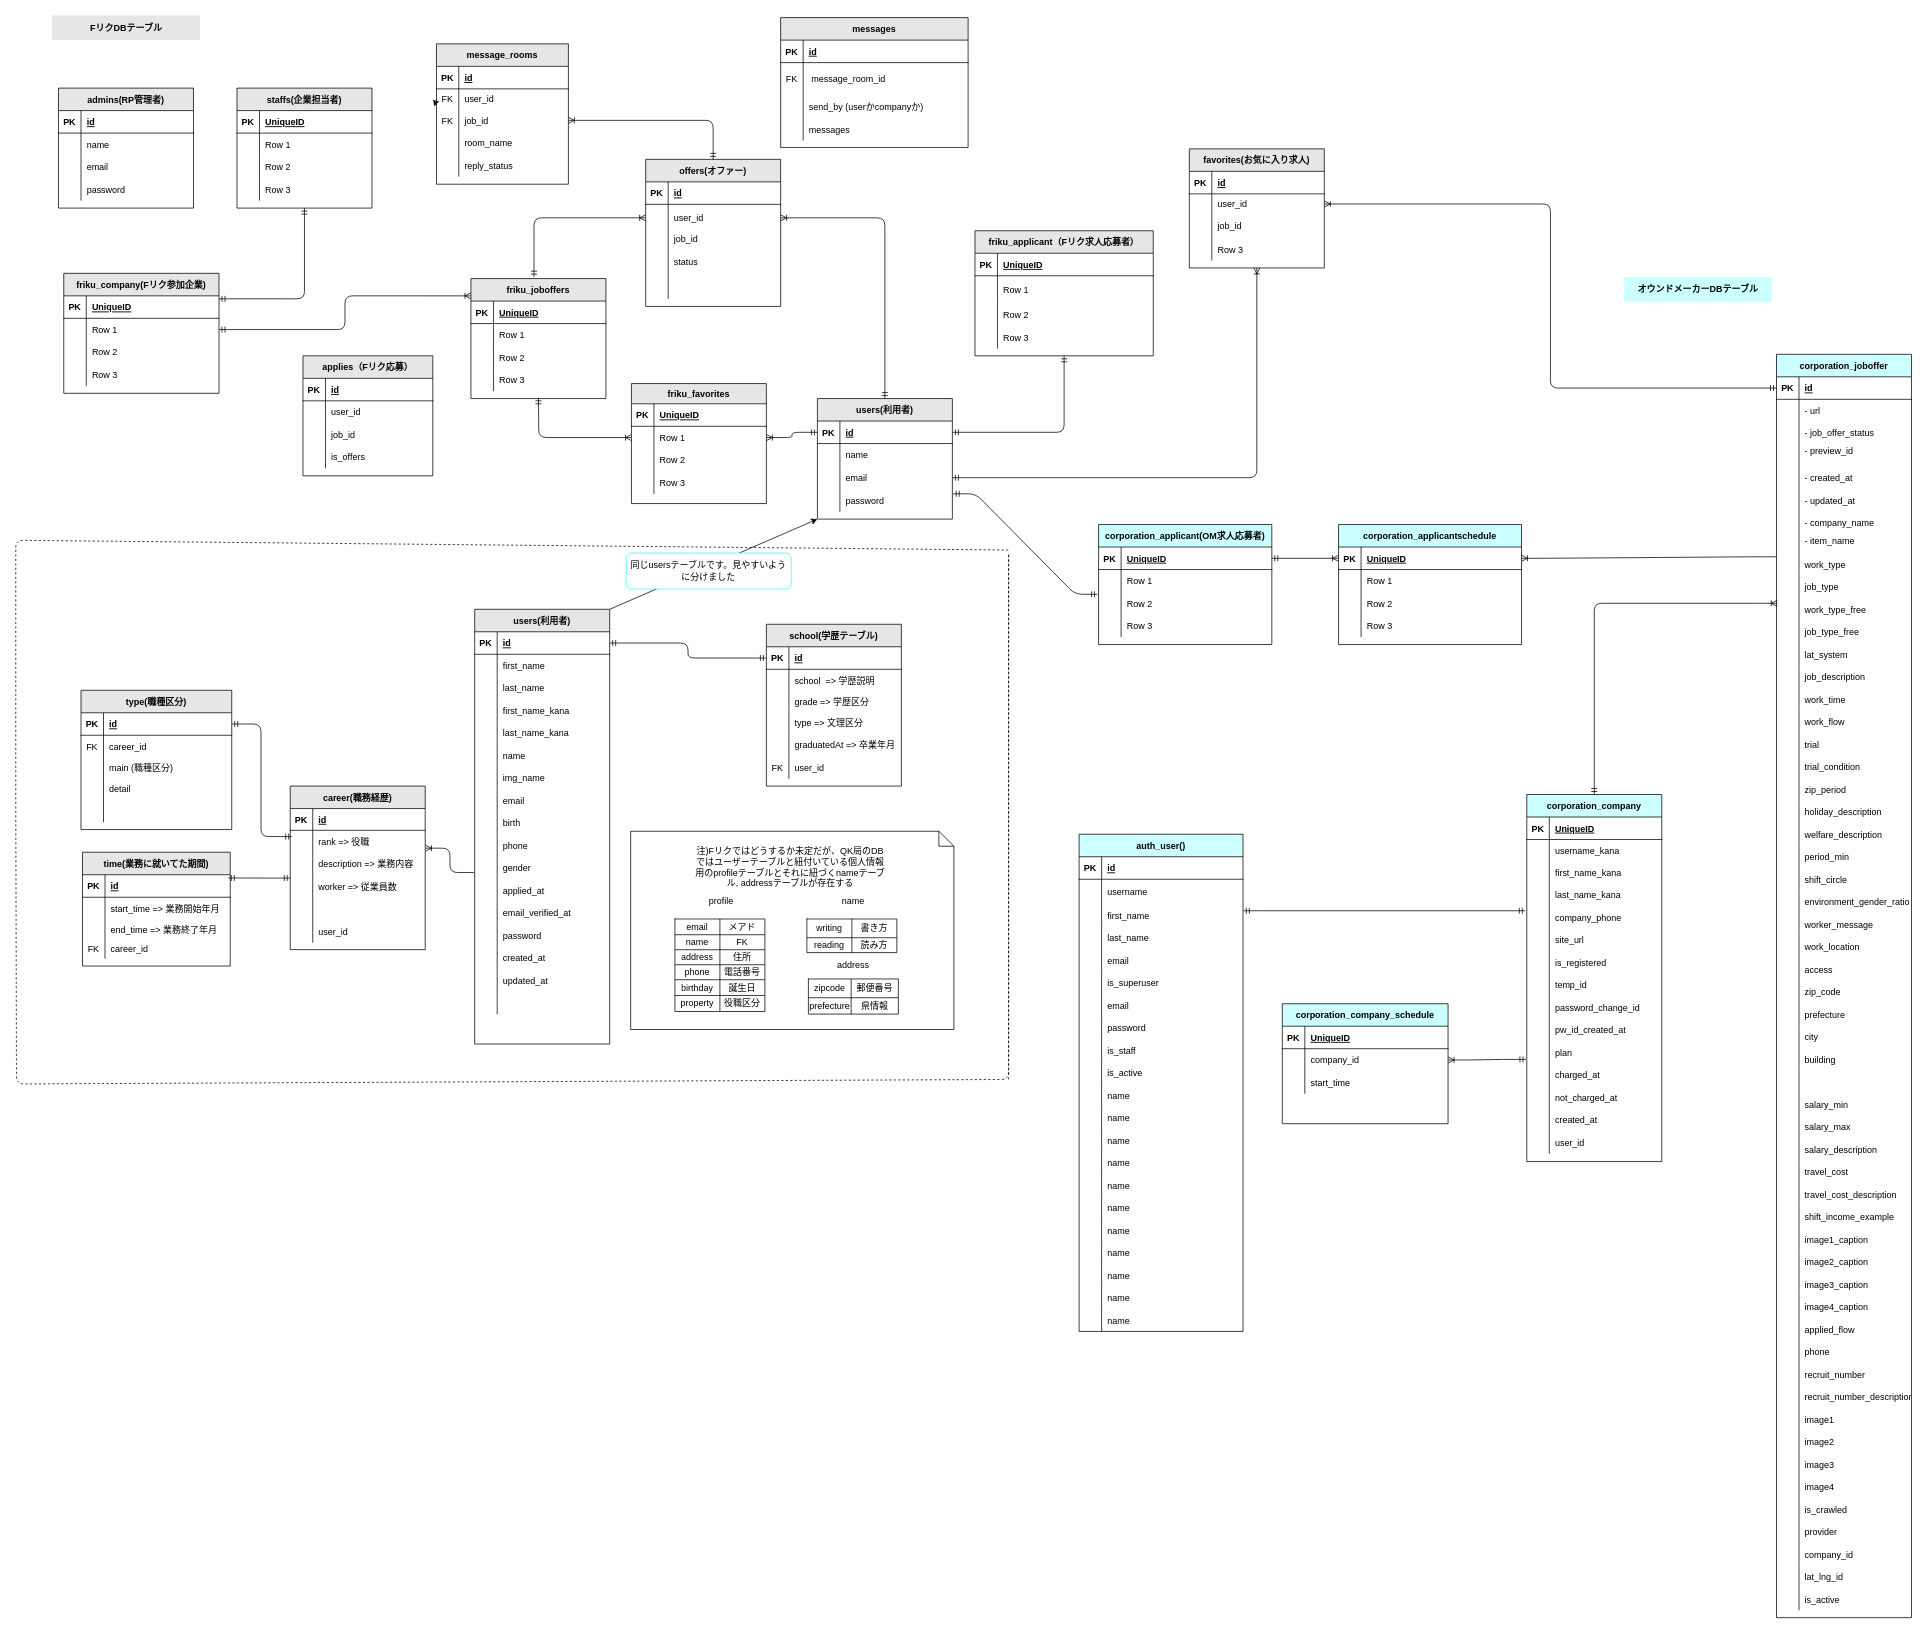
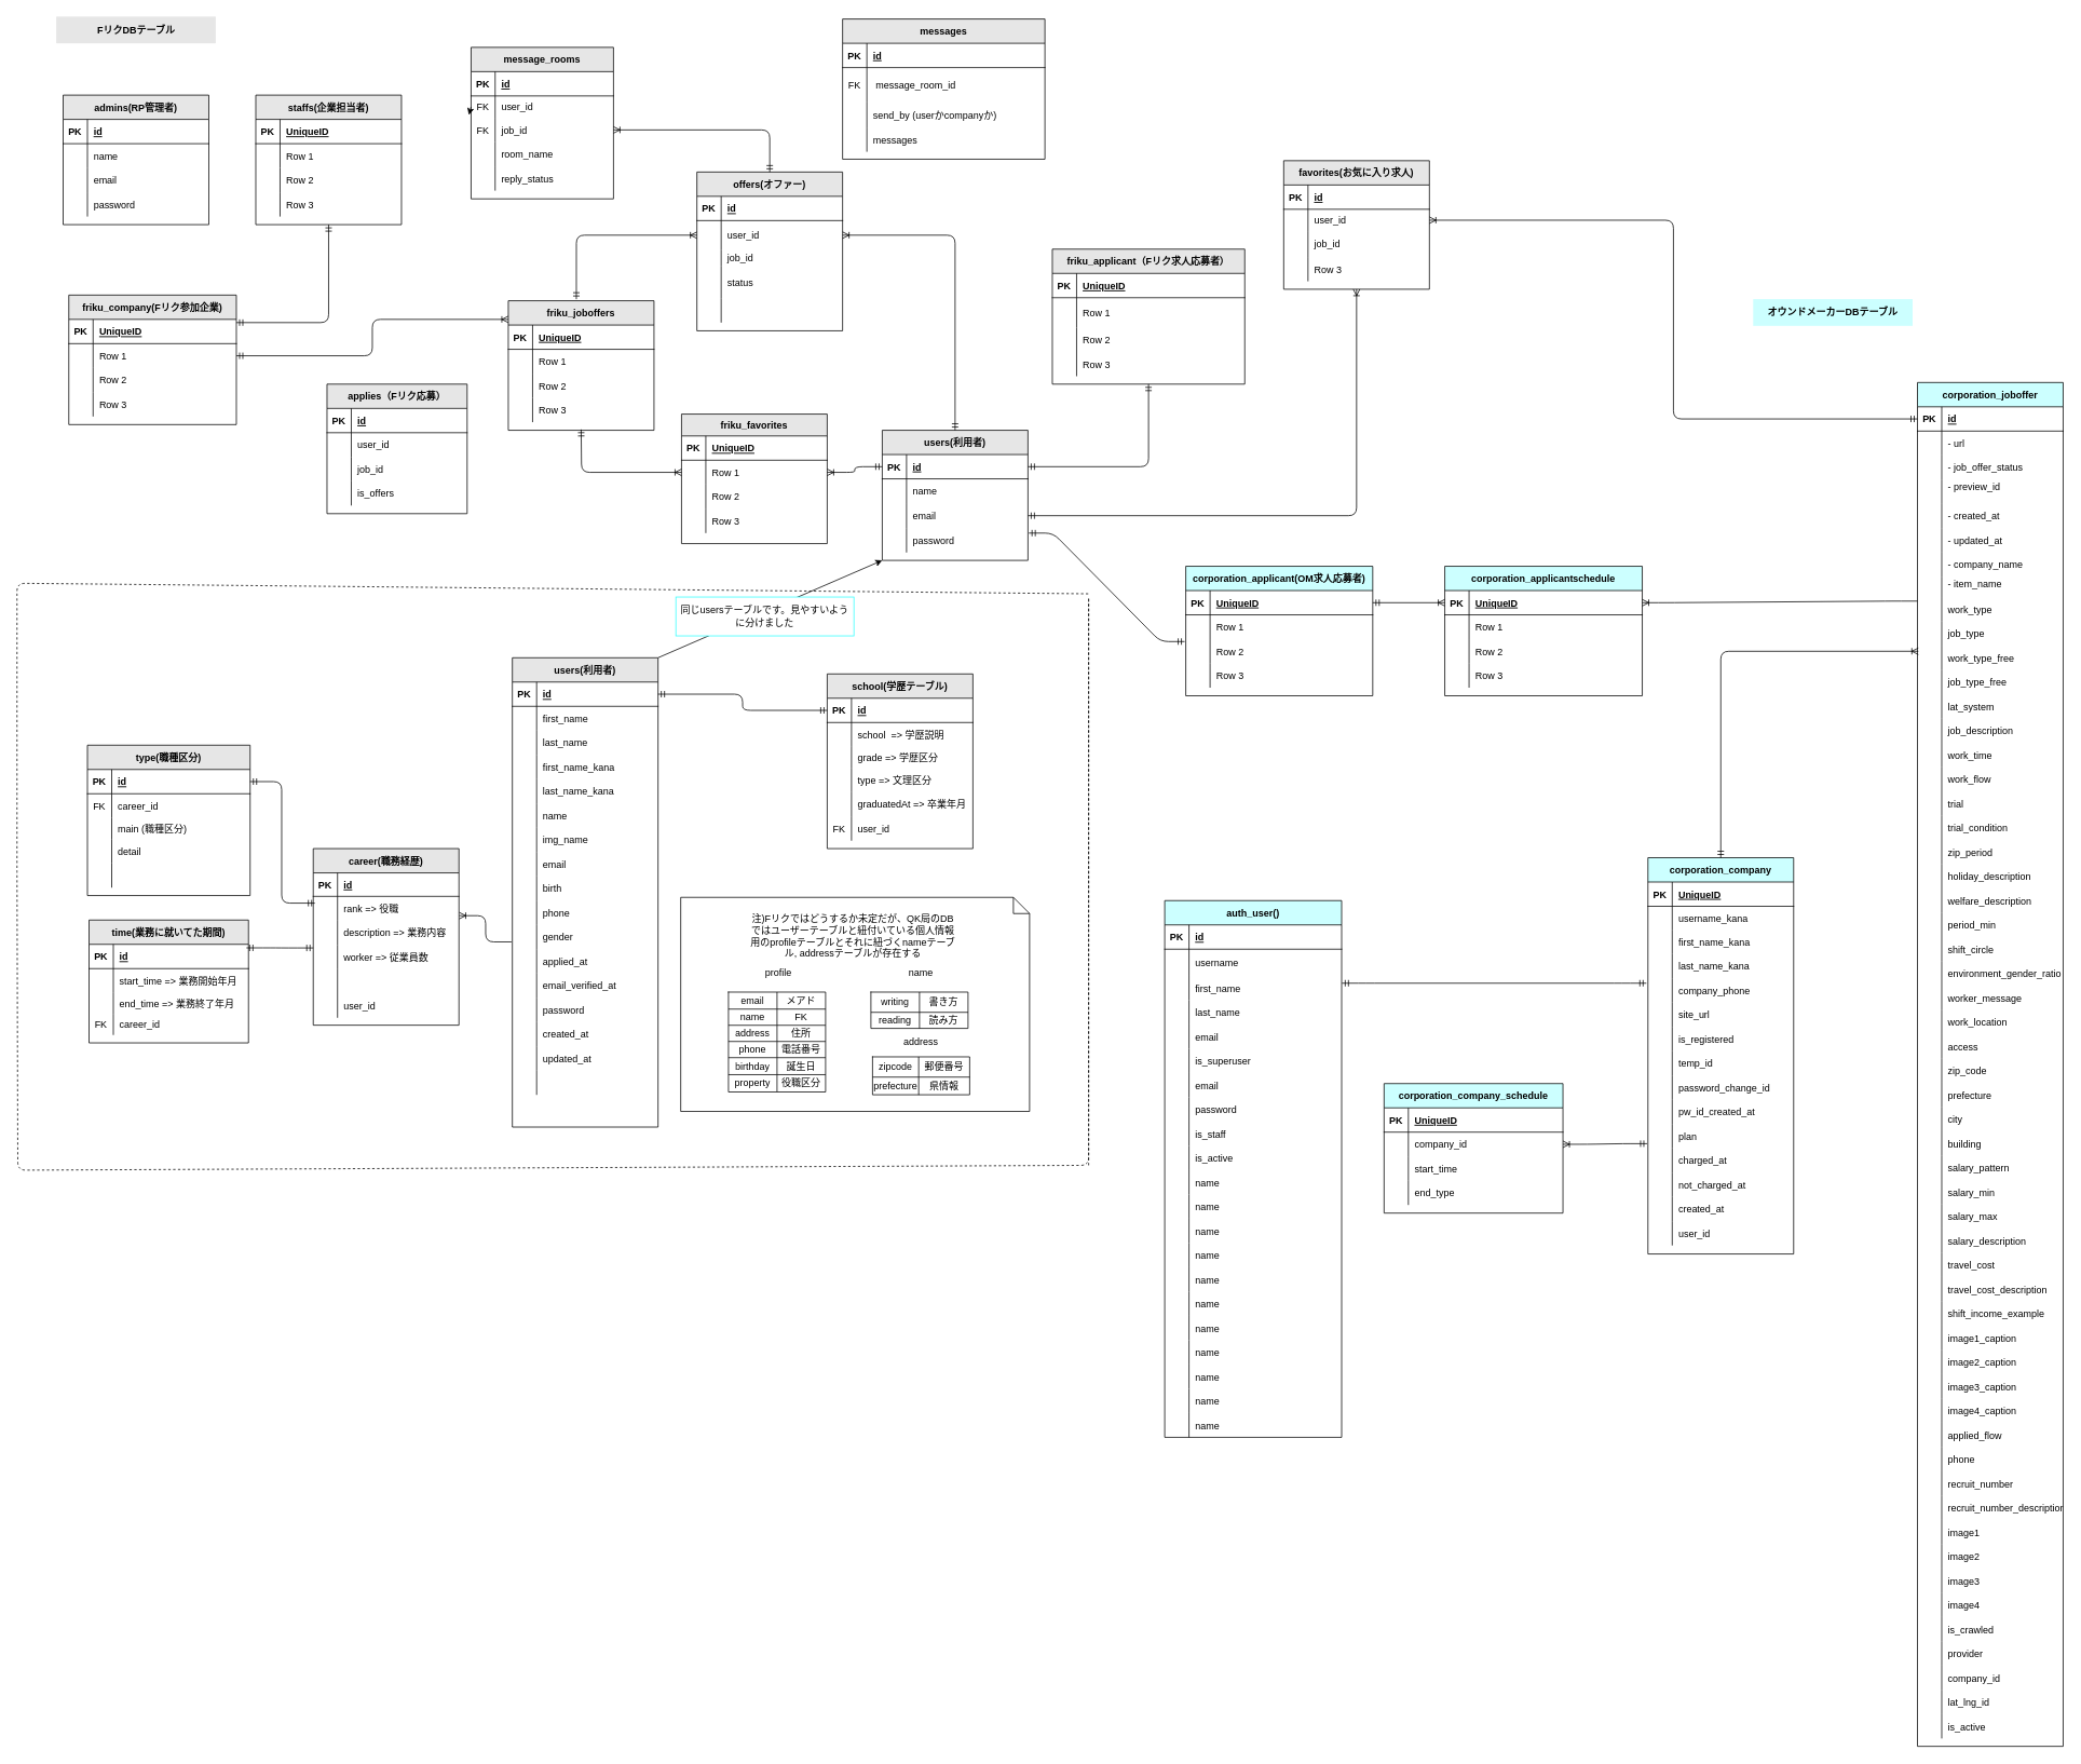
- <mxCell id="662" value="同じusersテーブルです。見やすいように分けました" style="whiteSpace=wrap;html=1;strokeColor=#33FFFF;rounded=1;" parent="1" vertex="1"><mxGeometry x="834" y="737" width="220" height="48" as="geometry" /></mxCell>
+ <mxCell id="662" value="同じusersテーブルです。見やすいように分けました" style="rounded=0;whiteSpace=wrap;html=1;strokeColor=#33FFFF;" parent="1" vertex="1"><mxGeometry x="834" y="737" width="220" height="48" as="geometry" /></mxCell>
+ <mxCell id="98" value="salary_pattern" style="shape=partialRectangle;connectable=0;fillColor=none;top=0;left=0;bottom=0;right=0;align=left;spacingLeft=6;overflow=hidden;" parent="96" vertex="1"><mxGeometry x="30" width="150" height="30" as="geometry" /></mxCell>
+ <mxCell id="430" value="end_type" style="shape=partialRectangle;connectable=0;fillColor=none;top=0;left=0;bottom=0;right=0;align=left;spacingLeft=6;overflow=hidden;" parent="428" vertex="1"><mxGeometry x="30" width="191" height="30" as="geometry" /></mxCell>
